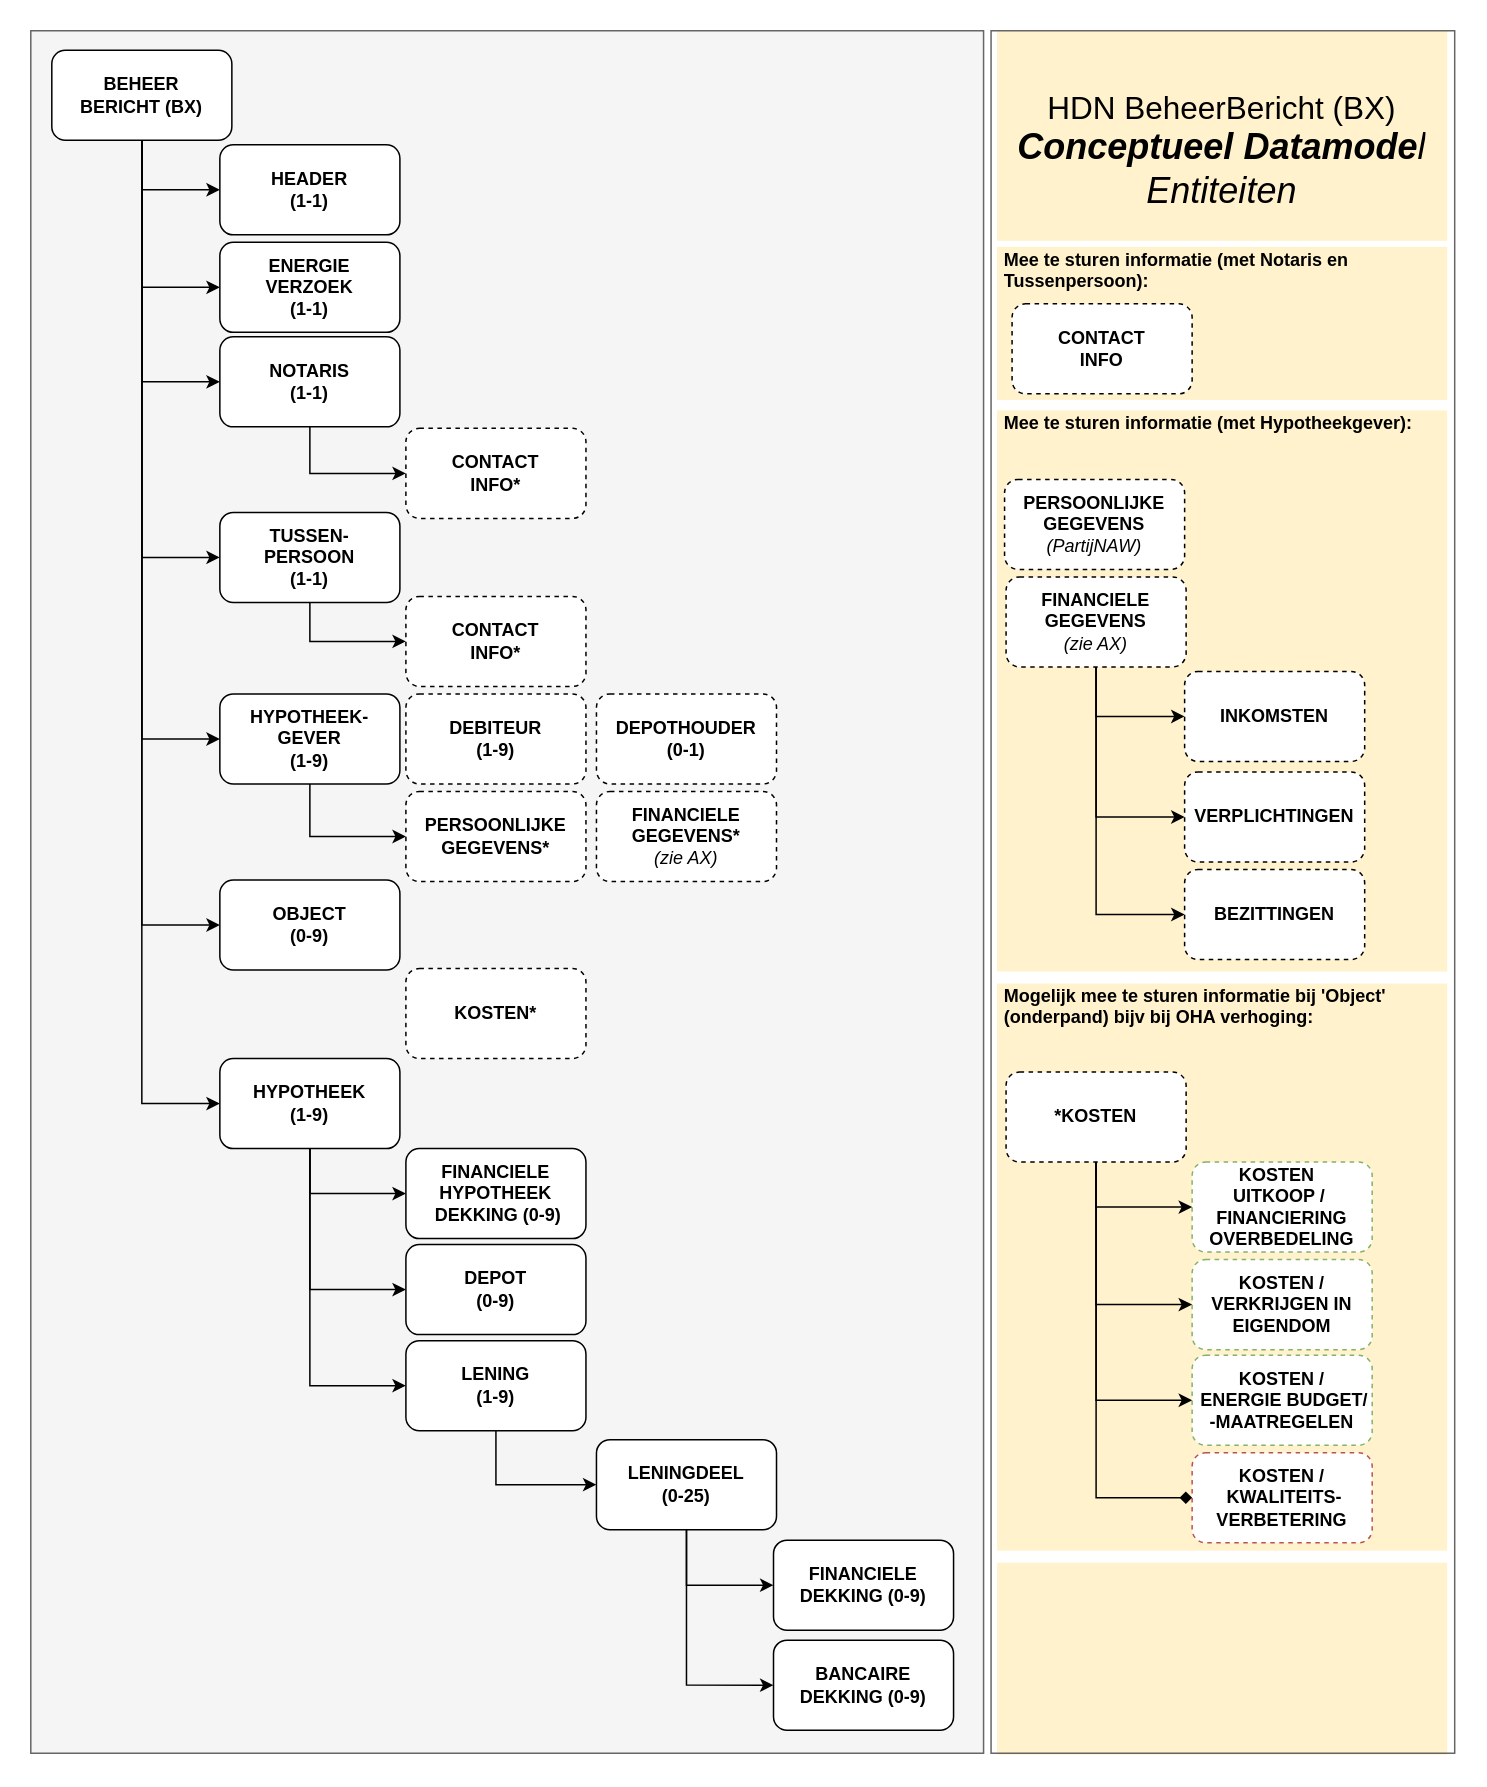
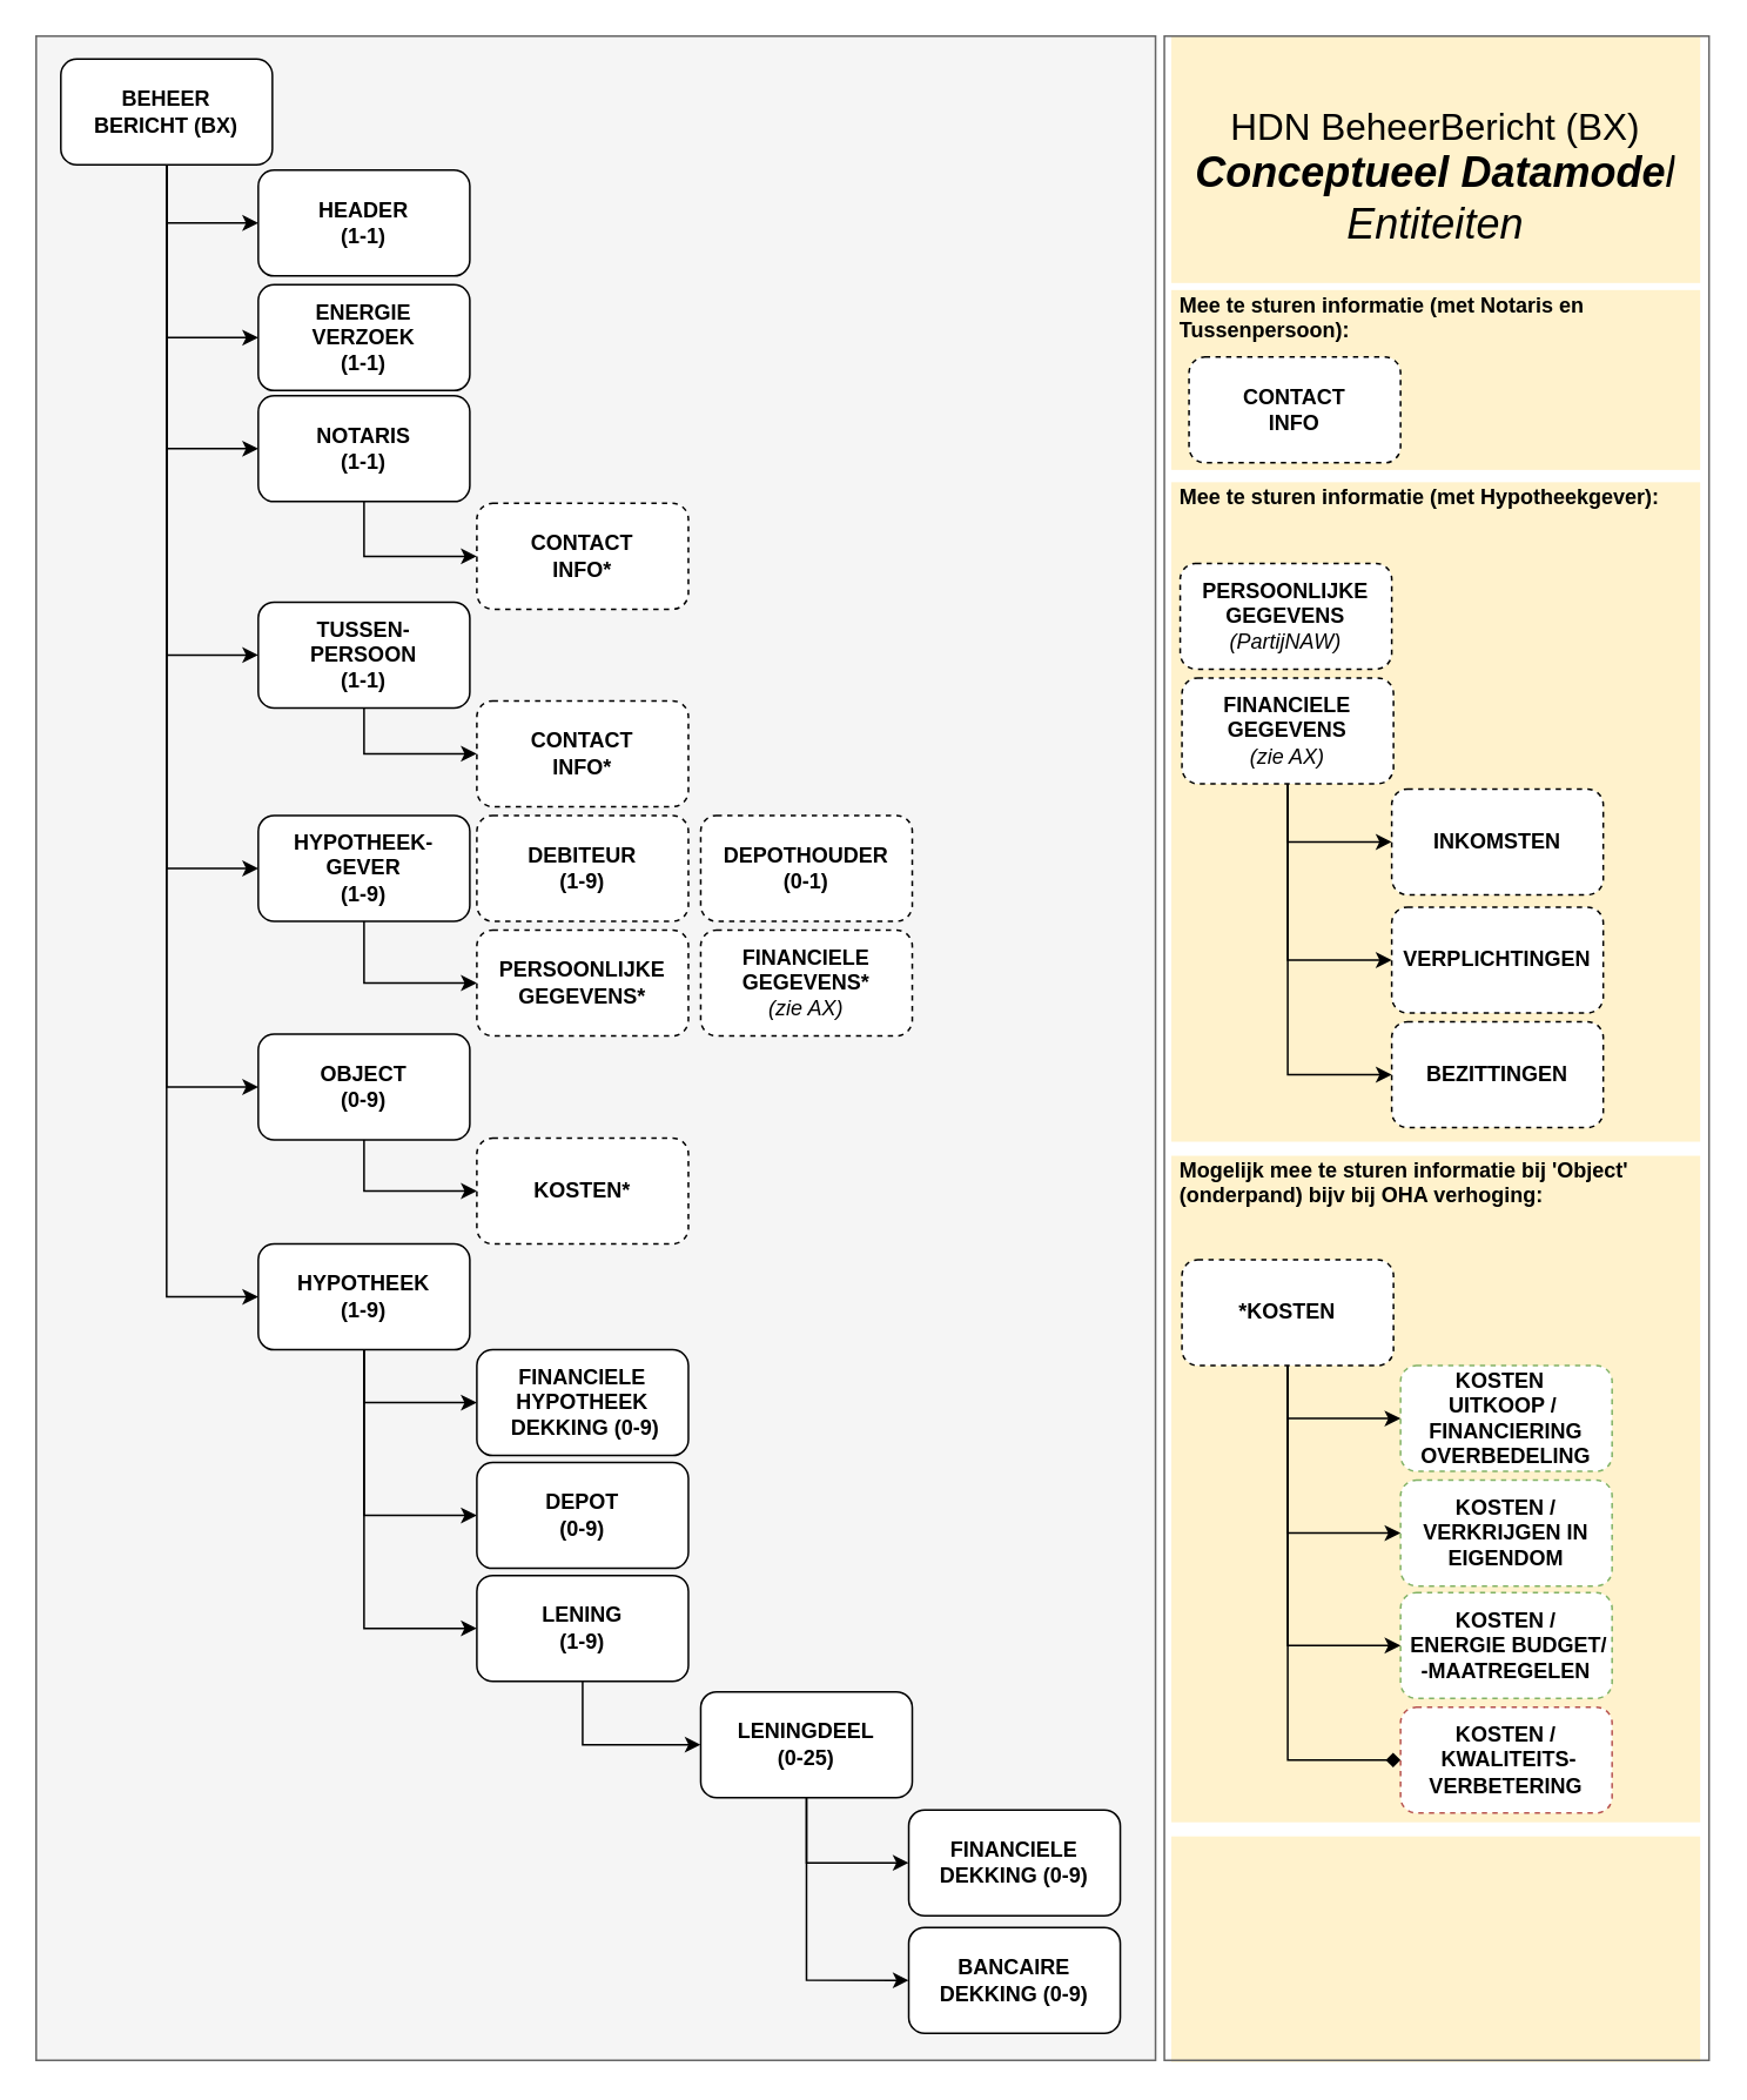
+ <mxCell id="32" style="edgeStyle=orthogonalEdgeStyle;rounded=0;orthogonalLoop=1;jettySize=auto;html=1;exitX=0.5;exitY=1;exitDx=0;exitDy=0;entryX=0;entryY=0.5;entryDx=0;entryDy=0;" parent="1" source="33" target="36" edge="1"><mxGeometry relative="1" as="geometry" /></mxCell>
